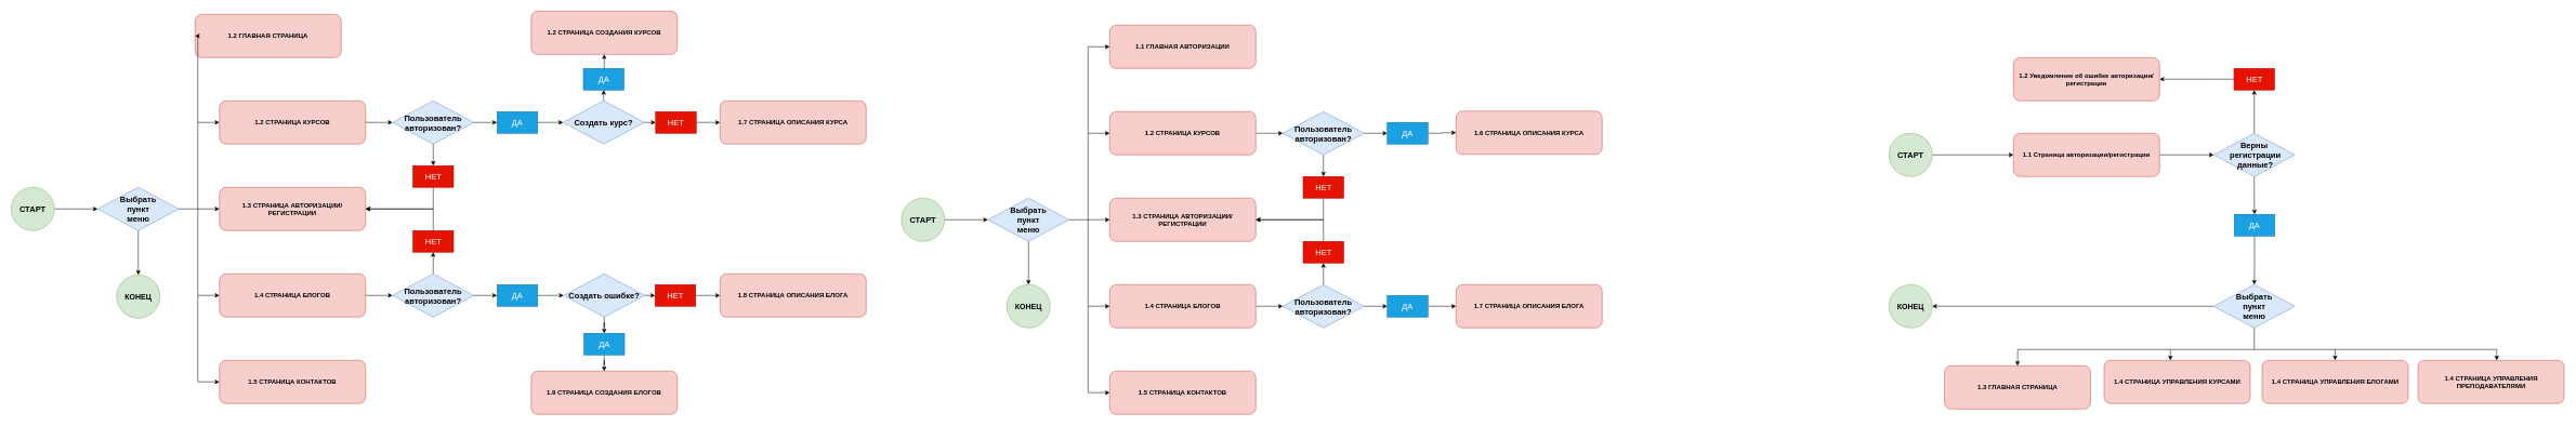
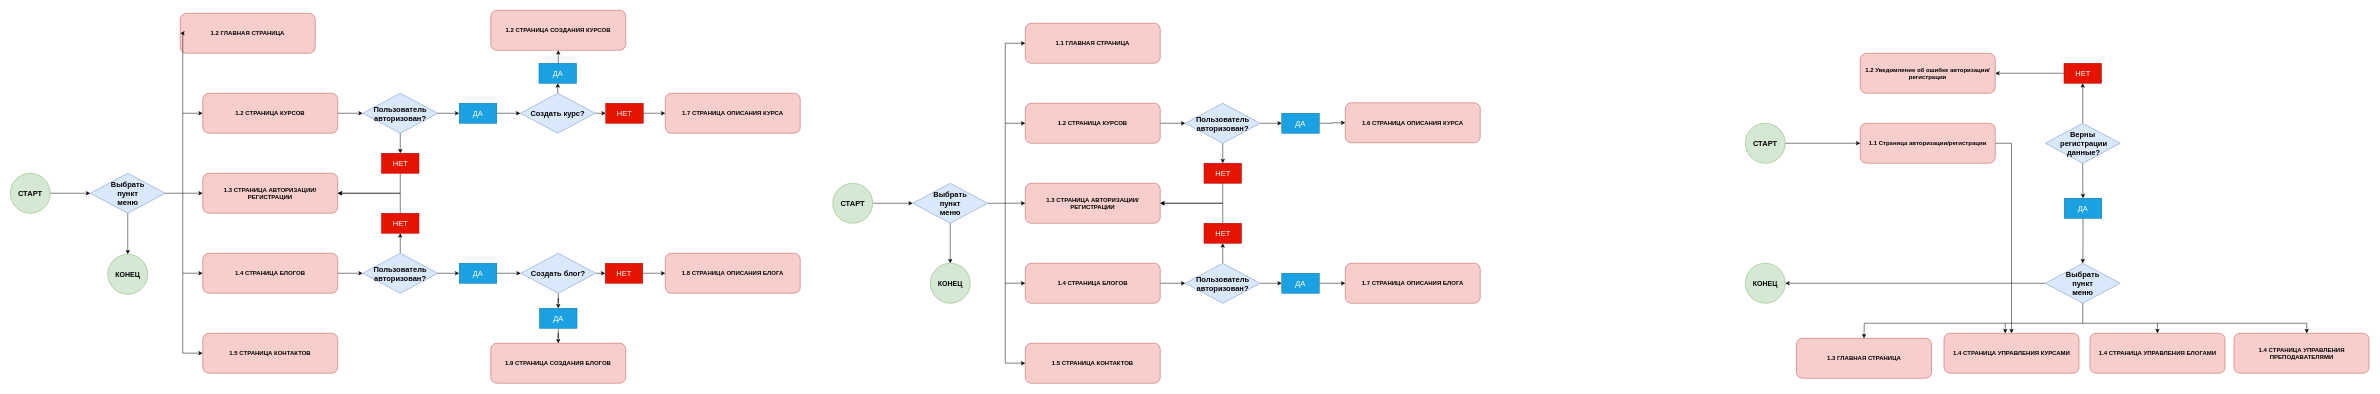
- <mxCell id="31" value="&lt;b&gt;1.1 ГЛАВНАЯ АВТОРИЗАЦИИ&lt;/b&gt;" style="rounded=1;whiteSpace=wrap;html=1;fillColor=#f8cecc;strokeColor=#b85450;" vertex="1" parent="1"><mxGeometry x="2050" y="46" width="270" height="80" as="geometry" /></mxCell>
+ <mxCell id="31" value="&lt;b&gt;1.1 ГЛАВНАЯ СТРАНИЦА&lt;/b&gt;" style="rounded=1;whiteSpace=wrap;html=1;fillColor=#f8cecc;strokeColor=#b85450;" vertex="1" parent="1"><mxGeometry x="2050" y="46" width="270" height="80" as="geometry" /></mxCell>
- <mxCell id="5" style="edgeStyle=orthogonalEdgeStyle;rounded=0;orthogonalLoop=1;jettySize=auto;html=1;exitX=1;exitY=0.5;exitDx=0;exitDy=0;entryX=0;entryY=0.5;entryDx=0;entryDy=0;" edge="1" parent="1" source="6" target="9"><mxGeometry relative="1" as="geometry" /></mxCell>
+ <mxCell id="5" style="edgeStyle=orthogonalEdgeStyle;rounded=0;orthogonalLoop=1;jettySize=auto;html=1;exitX=1;exitY=0.5;exitDx=0;exitDy=0;" edge="1" parent="1" source="6" target="18"><mxGeometry relative="1" as="geometry" /></mxCell>
- <mxCell id="104" value="&lt;span style=&quot;font-size: 15px;&quot;&gt;&lt;b&gt;Создать ошибке?&lt;/b&gt;&lt;/span&gt;" style="rhombus;whiteSpace=wrap;html=1;fillColor=#dae8fc;strokeColor=#6c8ebf;" vertex="1" parent="1"><mxGeometry x="1041" y="506" width="150" height="80" as="geometry" /></mxCell>
+ <mxCell id="104" value="&lt;span style=&quot;font-size: 15px;&quot;&gt;&lt;b&gt;Создать блог?&lt;/b&gt;&lt;/span&gt;" style="rhombus;whiteSpace=wrap;html=1;fillColor=#dae8fc;strokeColor=#6c8ebf;" vertex="1" parent="1"><mxGeometry x="1041" y="506" width="150" height="80" as="geometry" /></mxCell>
